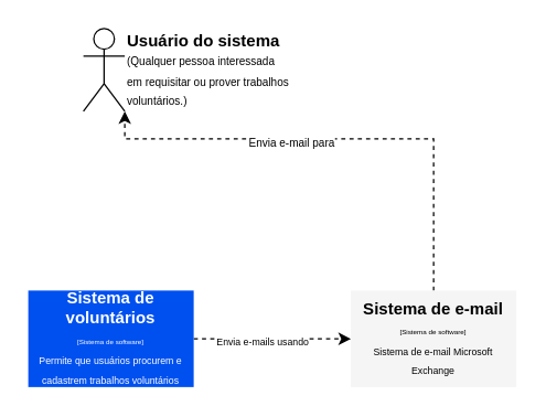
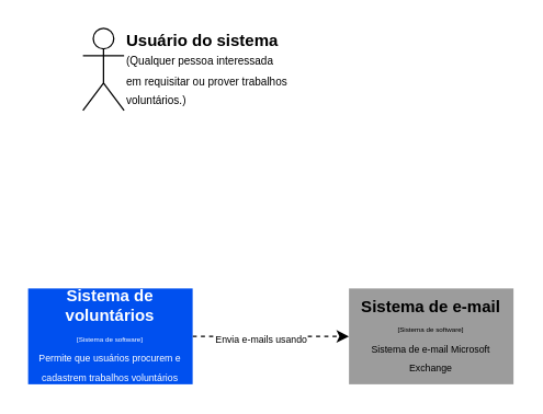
- <mxCell id="6" style="edgeStyle=orthogonalEdgeStyle;rounded=0;jumpStyle=none;jumpSize=21;orthogonalLoop=1;jettySize=auto;html=1;dashed=1;fontSize=8;" edge="1" parent="1" source="8" target="5"><mxGeometry relative="1" as="geometry"><mxPoint x="314" y="90" as="targetPoint" /><Array as="points"><mxPoint x="314" y="100" /><mxPoint x="90" y="100" /></Array></mxGeometry></mxCell>
- <mxCell id="7" value="Envia e-mail para" style="edgeLabel;html=1;align=center;verticalAlign=middle;resizable=0;points=[];fontSize=8;" vertex="1" connectable="0" parent="6"><mxGeometry x="0.03" y="2" relative="1" as="geometry"><mxPoint x="-31.69" as="offset" /></mxGeometry></mxCell>
- <mxCell id="8" value="&lt;b&gt;Sistema de e-mail&lt;br&gt;&lt;/b&gt;&lt;font style=&quot;font-size: 5px&quot;&gt;[Sistema de software]&lt;br&gt;&lt;/font&gt;&lt;font style=&quot;font-size: 7px&quot;&gt;Sistema de e-mail Microsoft Exchange&lt;/font&gt;" style="rounded=0;whiteSpace=wrap;html=1;strokeColor=none;fillColor=#f5f5f5;" vertex="1" parent="1"><mxGeometry x="254" y="210" width="120" height="70" as="geometry" /></mxCell>
+ <mxCell id="8" value="&lt;b&gt;Sistema de e-mail&lt;br&gt;&lt;/b&gt;&lt;font style=&quot;font-size: 5px&quot;&gt;[Sistema de software]&lt;br&gt;&lt;/font&gt;&lt;font style=&quot;font-size: 7px&quot;&gt;Sistema de e-mail Microsoft Exchange&lt;/font&gt;" style="rounded=0;whiteSpace=wrap;html=1;strokeColor=none;fillColor=#9C9C9C;" vertex="1" parent="1"><mxGeometry x="254" y="210" width="120" height="70" as="geometry" /></mxCell>
